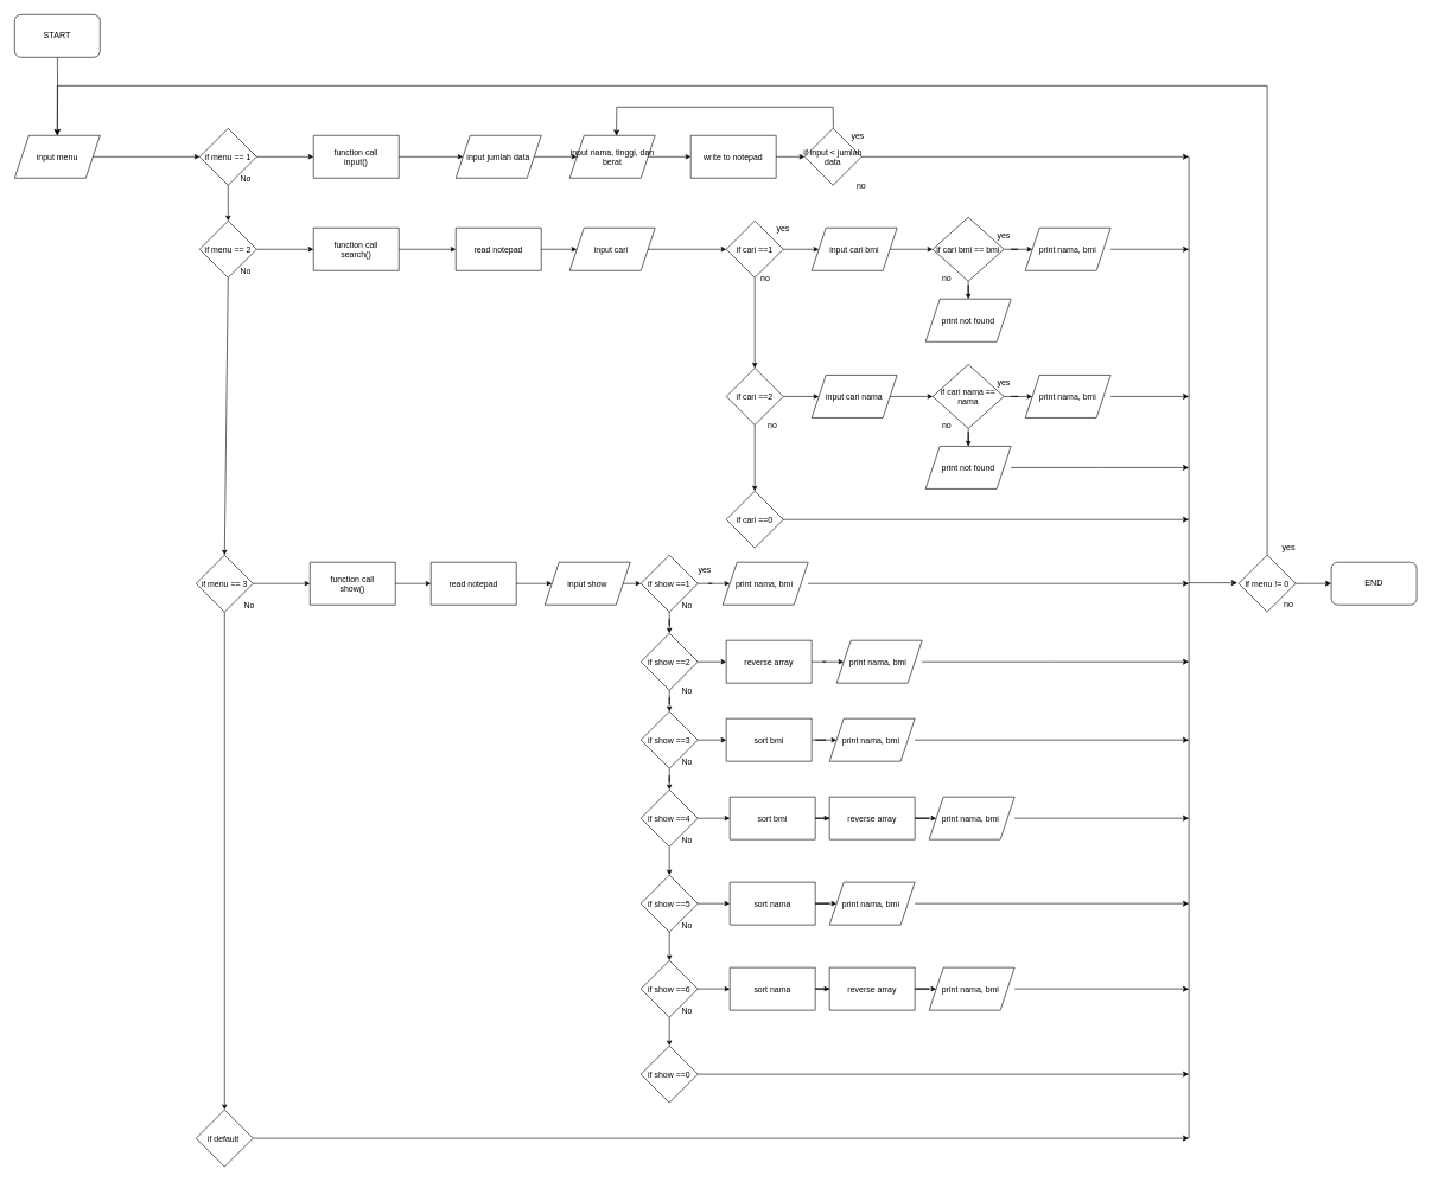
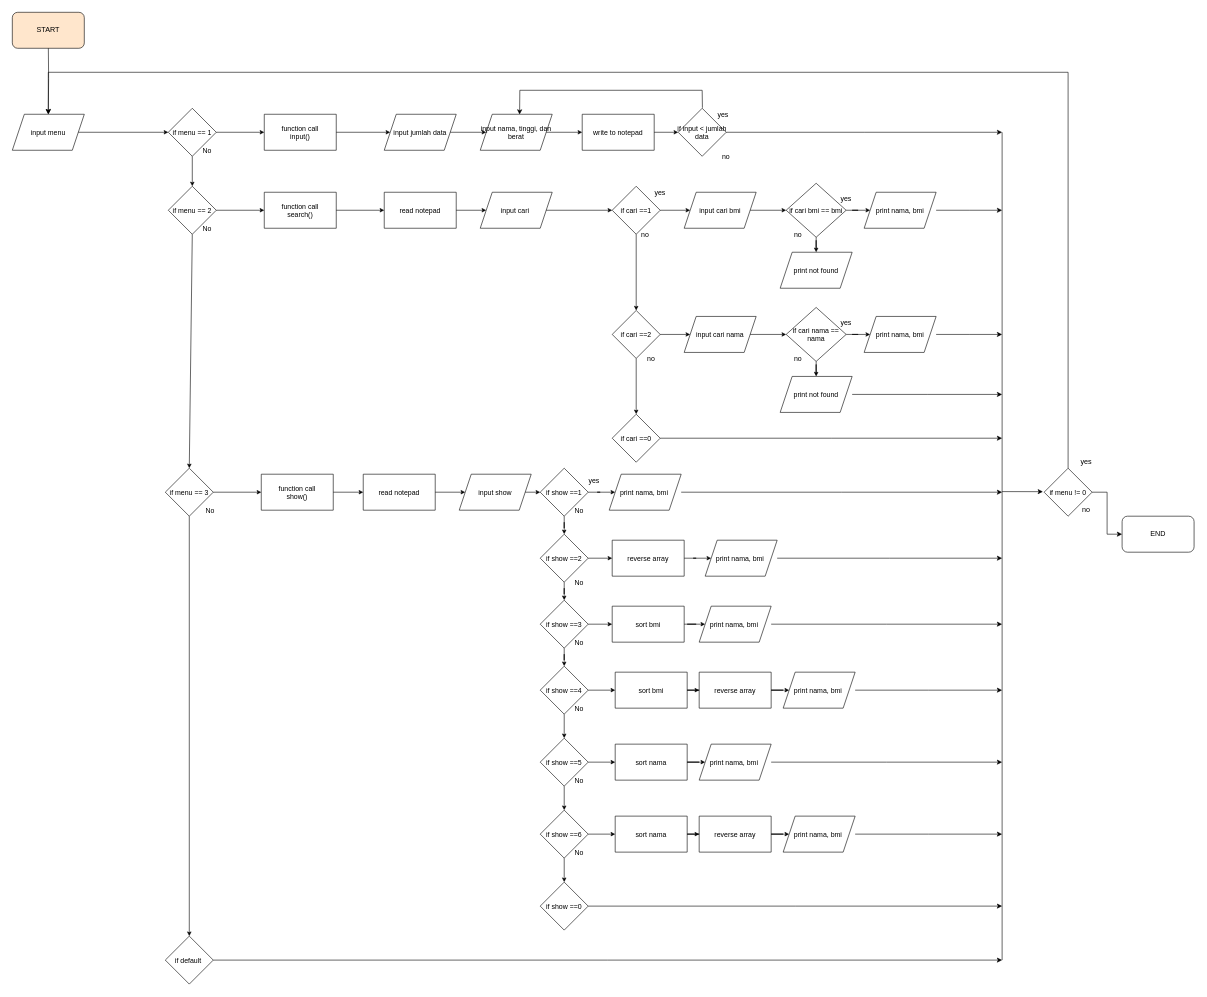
- <mxCell id="142" value="START" style="rounded=1;whiteSpace=wrap;html=1;" vertex="1" parent="1"><mxGeometry x="20" y="20" width="120" height="60" as="geometry" /></mxCell>
+ <mxCell id="142" value="START" style="rounded=1;whiteSpace=wrap;html=1;fillColor=#ffe6cc;" vertex="1" parent="1"><mxGeometry x="20" y="20" width="120" height="60" as="geometry" /></mxCell>
- <mxCell id="143" value="END" style="rounded=1;whiteSpace=wrap;html=1;" vertex="1" parent="1"><mxGeometry x="1870" y="790" width="120" height="60" as="geometry" /></mxCell>
+ <mxCell id="143" value="END" style="rounded=1;whiteSpace=wrap;html=1;" vertex="1" parent="1"><mxGeometry x="1870" y="860" width="120" height="60" as="geometry" /></mxCell>
